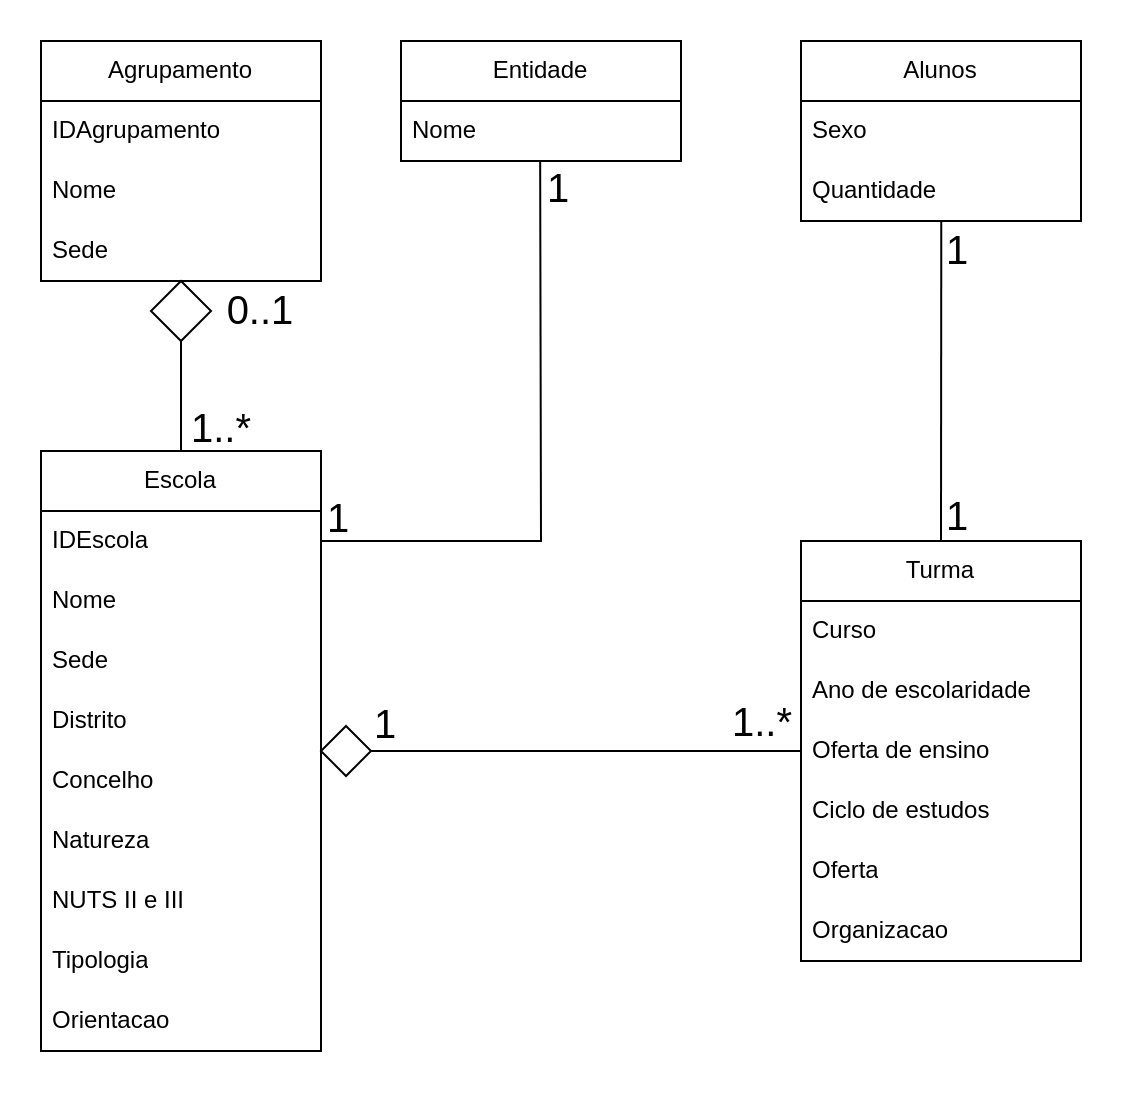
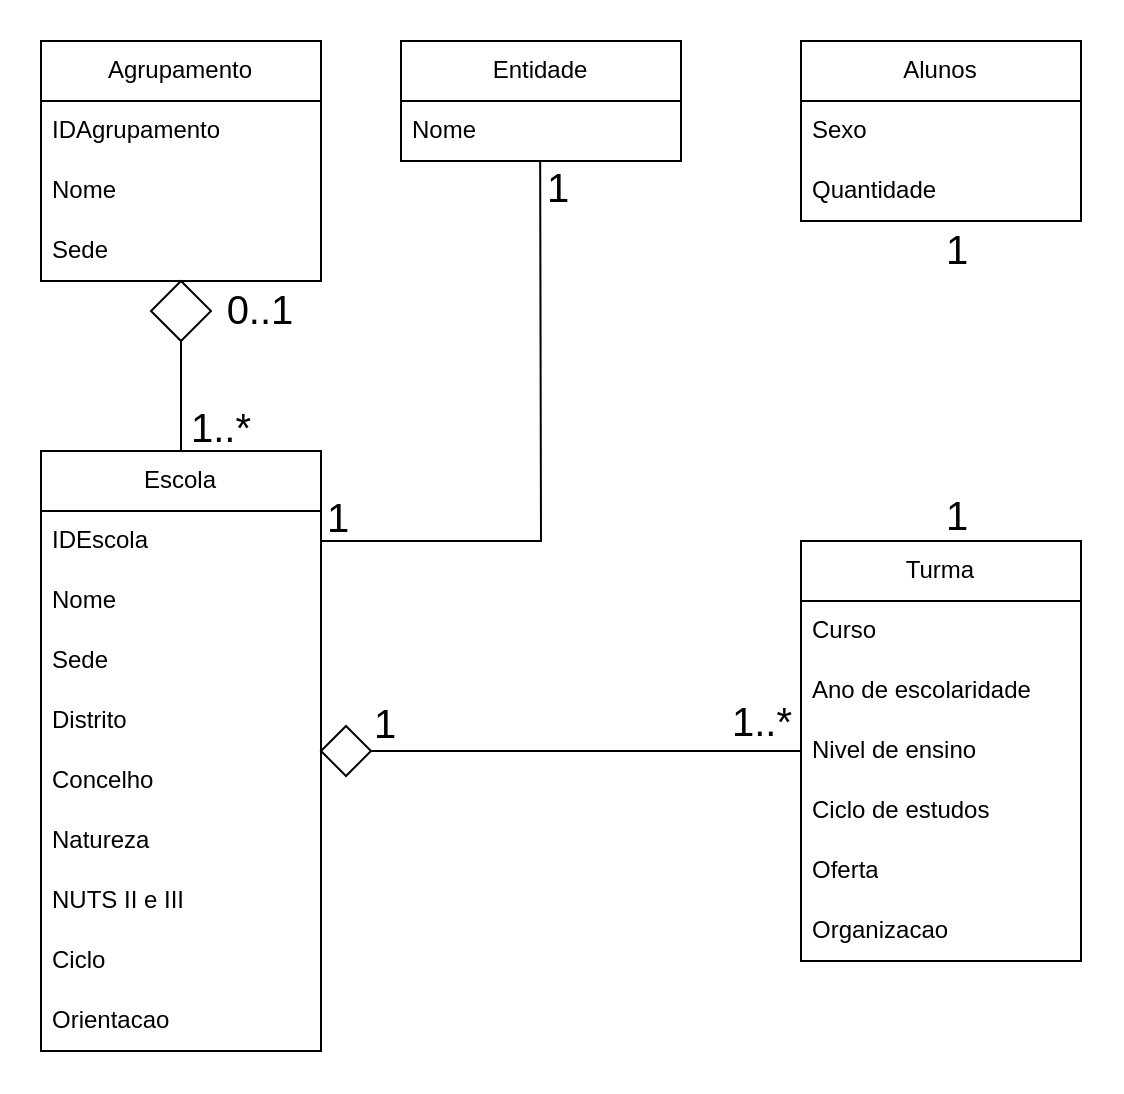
- <mxCell id="38" value="" style="endArrow=none;html=1;rounded=0;entryX=0.501;entryY=1.014;entryDx=0;entryDy=0;entryPerimeter=0;exitX=0.5;exitY=0;exitDx=0;exitDy=0;" parent="1" source="22" target="31" edge="1"><mxGeometry width="50" height="50" relative="1" as="geometry"><mxPoint x="335" y="250" as="sourcePoint" /><mxPoint x="385" y="200" as="targetPoint" /></mxGeometry></mxCell>
- <mxCell id="25" value="Oferta de ensino" style="text;strokeColor=none;fillColor=none;align=left;verticalAlign=middle;spacingLeft=4;spacingRight=4;overflow=hidden;points=[[0,0.5],[1,0.5]];portConstraint=eastwest;rotatable=0;whiteSpace=wrap;html=1;" parent="22" vertex="1"><mxGeometry y="90" width="140" height="30" as="geometry" /></mxCell>
+ <mxCell id="25" value="Nivel de ensino" style="text;strokeColor=none;fillColor=none;align=left;verticalAlign=middle;spacingLeft=4;spacingRight=4;overflow=hidden;points=[[0,0.5],[1,0.5]];portConstraint=eastwest;rotatable=0;whiteSpace=wrap;html=1;" parent="22" vertex="1"><mxGeometry y="90" width="140" height="30" as="geometry" /></mxCell>
- <mxCell id="10" value="Tipologia" style="text;strokeColor=none;fillColor=none;align=left;verticalAlign=middle;spacingLeft=4;spacingRight=4;overflow=hidden;points=[[0,0.5],[1,0.5]];portConstraint=eastwest;rotatable=0;whiteSpace=wrap;html=1;" parent="2" vertex="1"><mxGeometry y="240" width="140" height="30" as="geometry" /></mxCell>
+ <mxCell id="10" value="Ciclo" style="text;strokeColor=none;fillColor=none;align=left;verticalAlign=middle;spacingLeft=4;spacingRight=4;overflow=hidden;points=[[0,0.5],[1,0.5]];portConstraint=eastwest;rotatable=0;whiteSpace=wrap;html=1;" parent="2" vertex="1"><mxGeometry y="240" width="140" height="30" as="geometry" /></mxCell>
